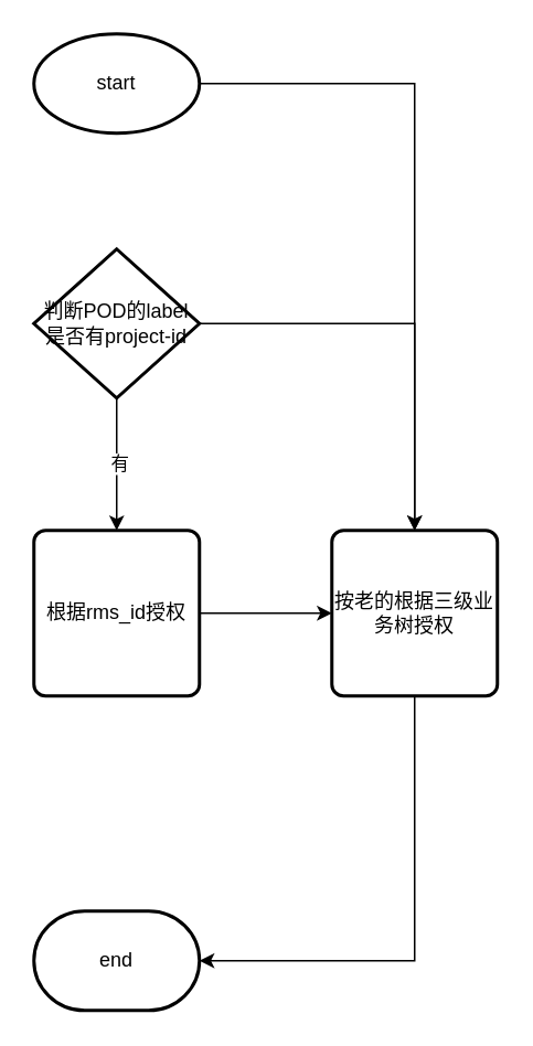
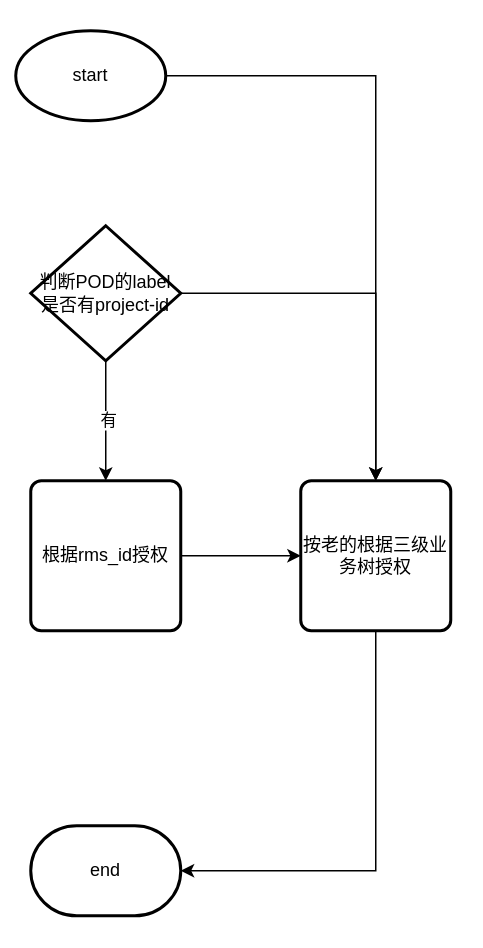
- <mxCell id="3" value="start" style="strokeWidth=2;html=1;shape=mxgraph.flowchart.start_1;whiteSpace=wrap;" vertex="1" parent="1"><mxGeometry x="20" y="20" width="100" height="60" as="geometry" /></mxCell>
+ <mxCell id="3" value="start" style="strokeWidth=2;html=1;shape=mxgraph.flowchart.start_1;whiteSpace=wrap;" vertex="1" parent="1"><mxGeometry x="10" y="20" width="100" height="60" as="geometry" /></mxCell>
